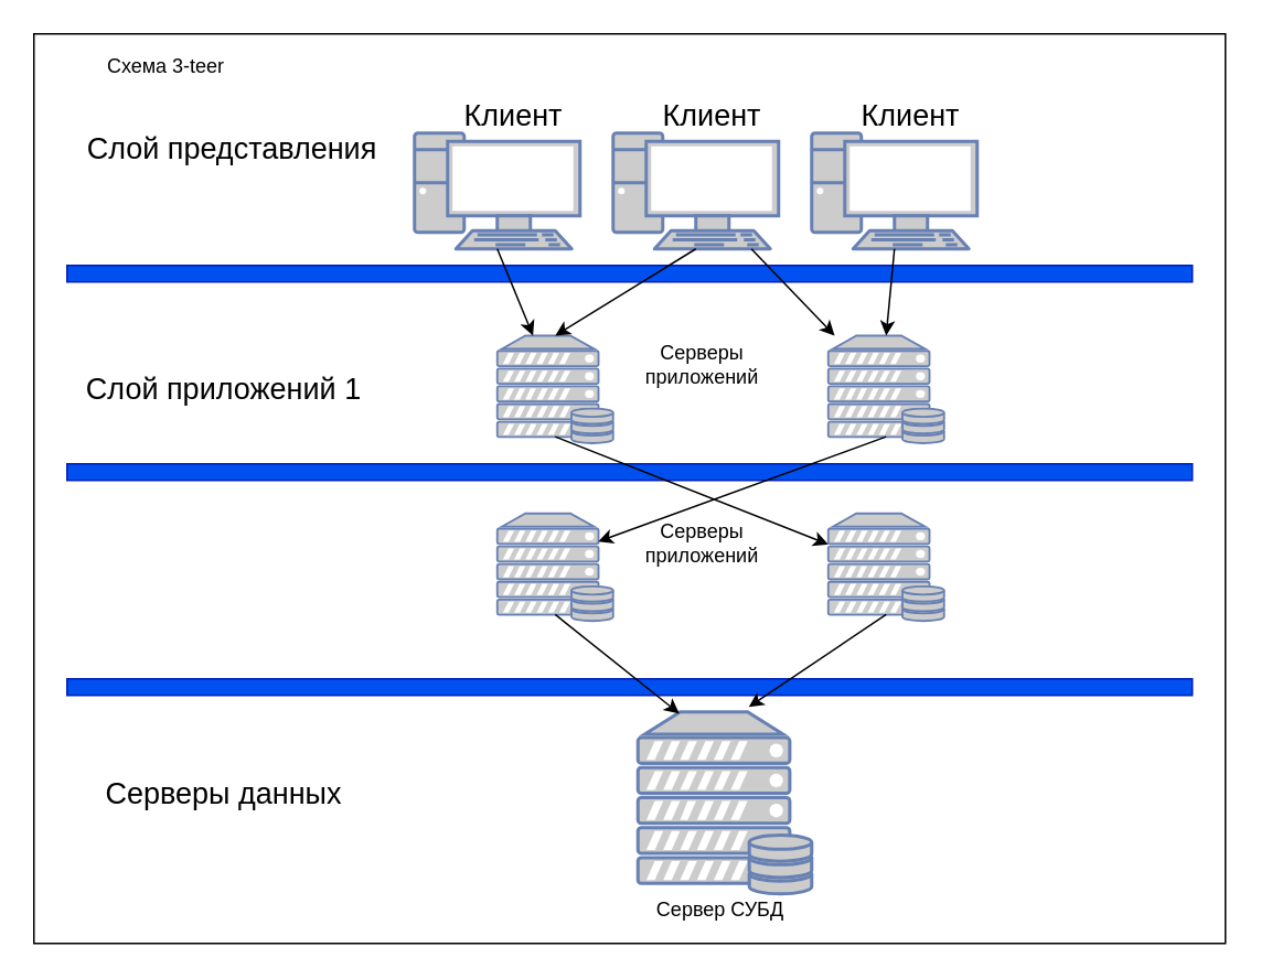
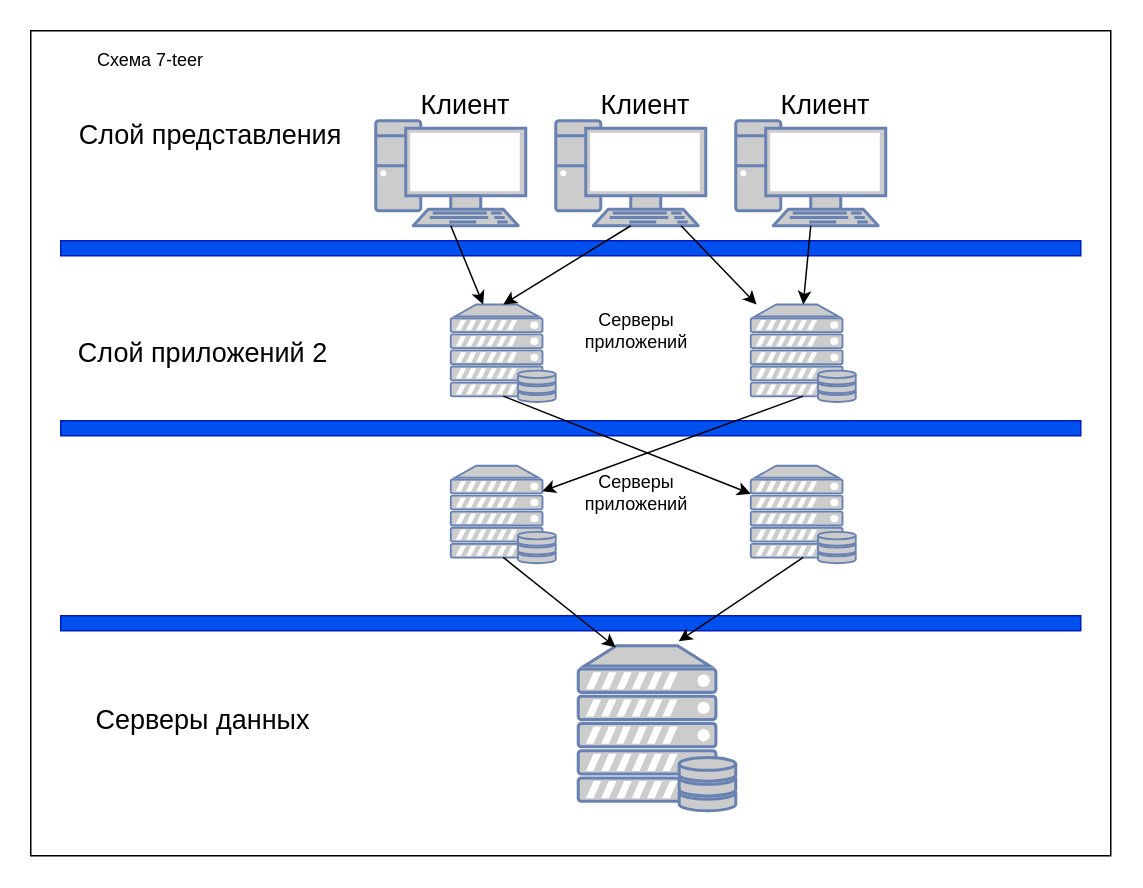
- <mxCell id="4" value="Схема 3-teer" style="text;html=1;strokeColor=none;fillColor=none;align=center;verticalAlign=middle;whiteSpace=wrap;rounded=0;" vertex="1" parent="1"><mxGeometry x="40" y="30" width="120" height="20" as="geometry" /></mxCell>
+ <mxCell id="4" value="Схема 7-teer" style="text;html=1;strokeColor=none;fillColor=none;align=center;verticalAlign=middle;whiteSpace=wrap;rounded=0;" vertex="1" parent="1"><mxGeometry x="40" y="30" width="120" height="20" as="geometry" /></mxCell>
- <mxCell id="16" value="&lt;font style=&quot;font-size: 18px&quot;&gt;Слой приложений 1&lt;/font&gt;" style="text;html=1;strokeColor=none;fillColor=none;align=center;verticalAlign=middle;whiteSpace=wrap;rounded=0;" vertex="1" parent="1"><mxGeometry x="40" y="225" width="190" height="20" as="geometry" /></mxCell>
+ <mxCell id="16" value="&lt;font style=&quot;font-size: 18px&quot;&gt;Слой приложений 2&lt;/font&gt;" style="text;html=1;strokeColor=none;fillColor=none;align=center;verticalAlign=middle;whiteSpace=wrap;rounded=0;" vertex="1" parent="1"><mxGeometry x="40" y="225" width="190" height="20" as="geometry" /></mxCell>
- <mxCell id="23" value="Сервер СУБД" style="text;html=1;strokeColor=none;fillColor=none;align=center;verticalAlign=middle;whiteSpace=wrap;rounded=0;" vertex="1" parent="1"><mxGeometry x="380" y="540" width="110" height="20" as="geometry" /></mxCell>
